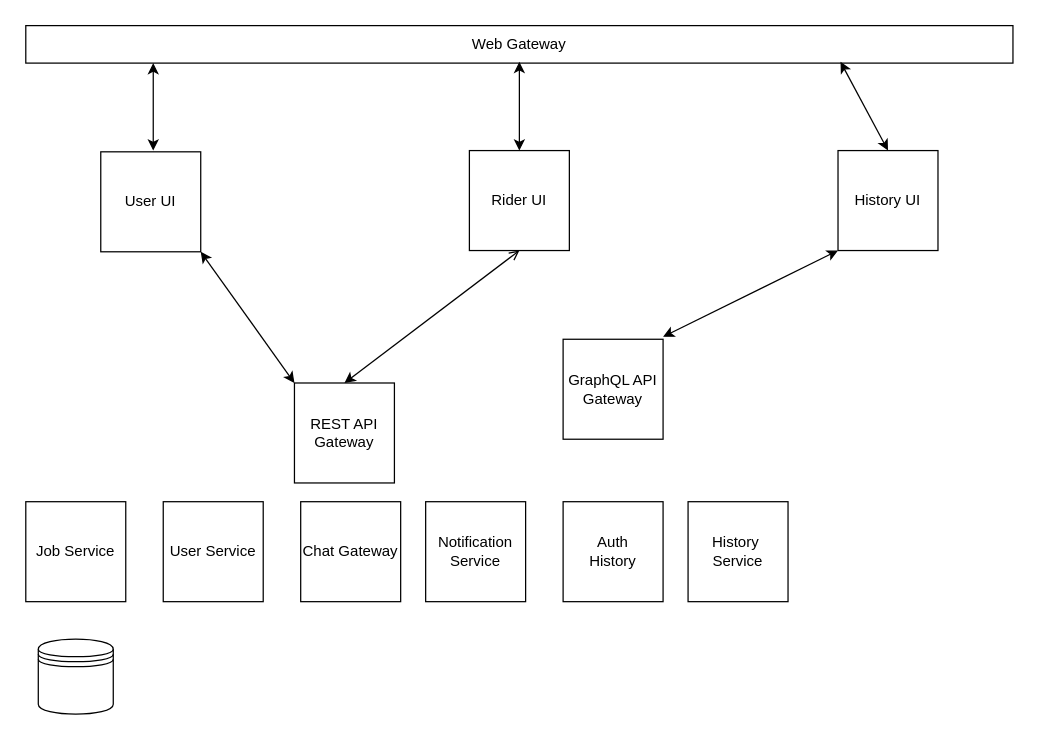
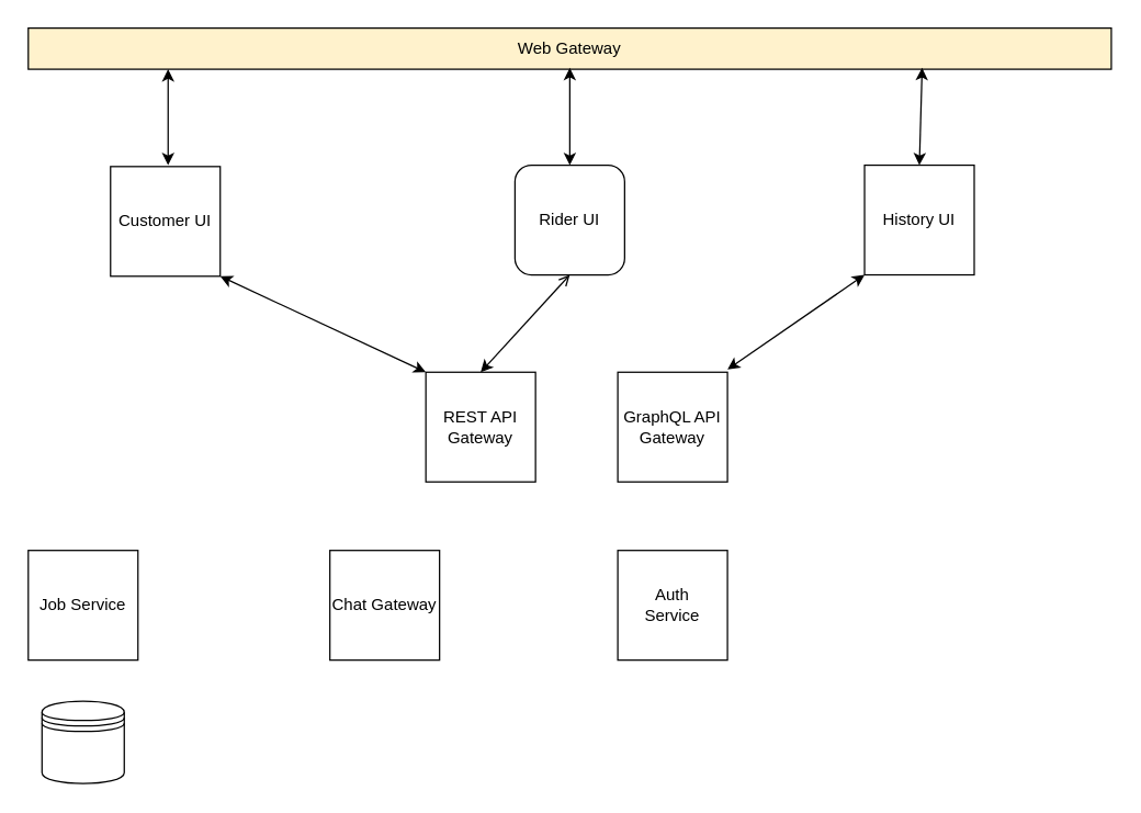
- <mxCell id="2" value="Web Gateway" style="rounded=0;whiteSpace=wrap;html=1;" parent="1" vertex="1"><mxGeometry x="20" y="20" width="790" height="30" as="geometry" /></mxCell>
+ <mxCell id="2" value="Web Gateway" style="rounded=0;whiteSpace=wrap;html=1;fillColor=#fff2cc;" parent="1" vertex="1"><mxGeometry x="20" y="20" width="790" height="30" as="geometry" /></mxCell>
- <mxCell id="4" value="Rider UI" style="whiteSpace=wrap;html=1;aspect=fixed;" vertex="1" parent="1"><mxGeometry x="375" y="120" width="80" height="80" as="geometry" /></mxCell>
+ <mxCell id="4" value="Rider UI" style="whiteSpace=wrap;html=1;aspect=fixed;rounded=1;" vertex="1" parent="1"><mxGeometry x="375" y="120" width="80" height="80" as="geometry" /></mxCell>
- <mxCell id="5" value="History UI" style="whiteSpace=wrap;html=1;aspect=fixed;" vertex="1" parent="1"><mxGeometry x="670" y="120" width="80" height="80" as="geometry" /></mxCell>
+ <mxCell id="5" value="History UI" style="whiteSpace=wrap;html=1;aspect=fixed;" vertex="1" parent="1"><mxGeometry x="630" y="120" width="80" height="80" as="geometry" /></mxCell>
- <mxCell id="3" value="User UI" style="whiteSpace=wrap;html=1;aspect=fixed;" vertex="1" parent="1"><mxGeometry x="80" y="121" width="80" height="80" as="geometry" /></mxCell>
+ <mxCell id="3" value="Customer UI" style="whiteSpace=wrap;html=1;aspect=fixed;" vertex="1" parent="1"><mxGeometry x="80" y="121" width="80" height="80" as="geometry" /></mxCell>
- <mxCell id="6" value="REST API Gateway" style="whiteSpace=wrap;html=1;aspect=fixed;" vertex="1" parent="1"><mxGeometry x="235" y="306" width="80" height="80" as="geometry" /></mxCell>
+ <mxCell id="6" value="REST API Gateway" style="whiteSpace=wrap;html=1;aspect=fixed;" vertex="1" parent="1"><mxGeometry x="310" y="271" width="80" height="80" as="geometry" /></mxCell>
- <mxCell id="9" value="User Service" style="whiteSpace=wrap;html=1;aspect=fixed;" vertex="1" parent="1"><mxGeometry x="130" y="401" width="80" height="80" as="geometry" /></mxCell>
- <mxCell id="11" value="Notification Service" style="whiteSpace=wrap;html=1;aspect=fixed;" vertex="1" parent="1"><mxGeometry x="340" y="401" width="80" height="80" as="geometry" /></mxCell>
- <mxCell id="12" value="Auth &lt;br&gt;History" style="whiteSpace=wrap;html=1;aspect=fixed;" vertex="1" parent="1"><mxGeometry x="450" y="401" width="80" height="80" as="geometry" /></mxCell>
+ <mxCell id="12" value="Auth &lt;br&gt;Service" style="whiteSpace=wrap;html=1;aspect=fixed;" vertex="1" parent="1"><mxGeometry x="450" y="401" width="80" height="80" as="geometry" /></mxCell>
- <mxCell id="13" value="History&amp;nbsp;&lt;br&gt;Service" style="whiteSpace=wrap;html=1;aspect=fixed;" vertex="1" parent="1"><mxGeometry x="550" y="401" width="80" height="80" as="geometry" /></mxCell>
